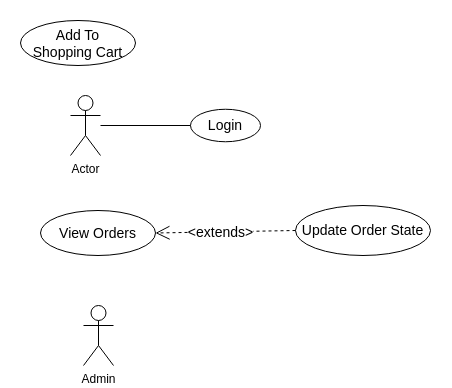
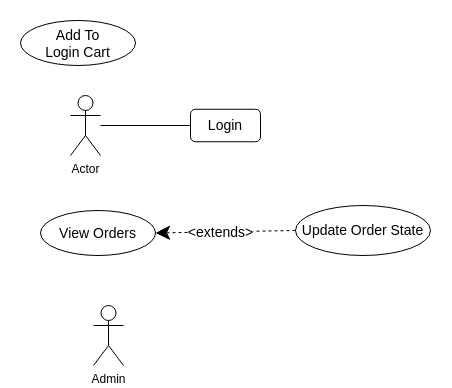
- <mxCell id="2" value="Add To &lt;br&gt;Shopping Cart" style="ellipse;whiteSpace=wrap;html=1;fontSize=14;" parent="1" vertex="1"><mxGeometry x="20" y="20" width="115" height="45" as="geometry" /></mxCell>
+ <mxCell id="2" value="Add To &lt;br&gt;Login Cart" style="ellipse;whiteSpace=wrap;html=1;fontSize=14;" parent="1" vertex="1"><mxGeometry x="20" y="20" width="115" height="45" as="geometry" /></mxCell>
- <mxCell id="8" value="Login" style="ellipse;whiteSpace=wrap;html=1;fontSize=14;" vertex="1" parent="1"><mxGeometry x="190" y="108.75" width="70" height="32.5" as="geometry" /></mxCell>
+ <mxCell id="8" value="Login" style="whiteSpace=wrap;html=1;fontSize=14;rounded=1;" vertex="1" parent="1"><mxGeometry x="190" y="108.75" width="70" height="32.5" as="geometry" /></mxCell>
- <mxCell id="5" value="&amp;lt;extends&amp;gt;" style="endArrow=open;endSize=12;dashed=1;html=1;rounded=0;fontSize=14;exitX=0;exitY=0.5;exitDx=0;exitDy=0;entryX=1;entryY=0.5;entryDx=0;entryDy=0;" parent="1" source="3" target="4" edge="1"><mxGeometry x="0.072" y="1" width="160" relative="1" as="geometry"><mxPoint x="268.95" y="317.801" as="sourcePoint" /><mxPoint x="229.997" y="265" as="targetPoint" /><mxPoint as="offset" /></mxGeometry></mxCell>
+ <mxCell id="5" value="&amp;lt;extends&amp;gt;" style="endArrow=classic;endSize=12;dashed=1;html=1;rounded=0;fontSize=14;exitX=0;exitY=0.5;exitDx=0;exitDy=0;entryX=1;entryY=0.5;entryDx=0;entryDy=0;" parent="1" source="3" target="4" edge="1"><mxGeometry x="0.072" y="1" width="160" relative="1" as="geometry"><mxPoint x="268.95" y="317.801" as="sourcePoint" /><mxPoint x="229.997" y="265" as="targetPoint" /><mxPoint as="offset" /></mxGeometry></mxCell>
- <mxCell id="6" value="Admin" style="shape=umlActor;verticalLabelPosition=bottom;verticalAlign=top;html=1;outlineConnect=0;" vertex="1" parent="1"><mxGeometry x="83" y="305" width="30" height="60" as="geometry" /></mxCell>
+ <mxCell id="6" value="Admin" style="shape=umlActor;verticalLabelPosition=bottom;verticalAlign=top;html=1;outlineConnect=0;" vertex="1" parent="1"><mxGeometry x="93" y="305" width="30" height="60" as="geometry" /></mxCell>
